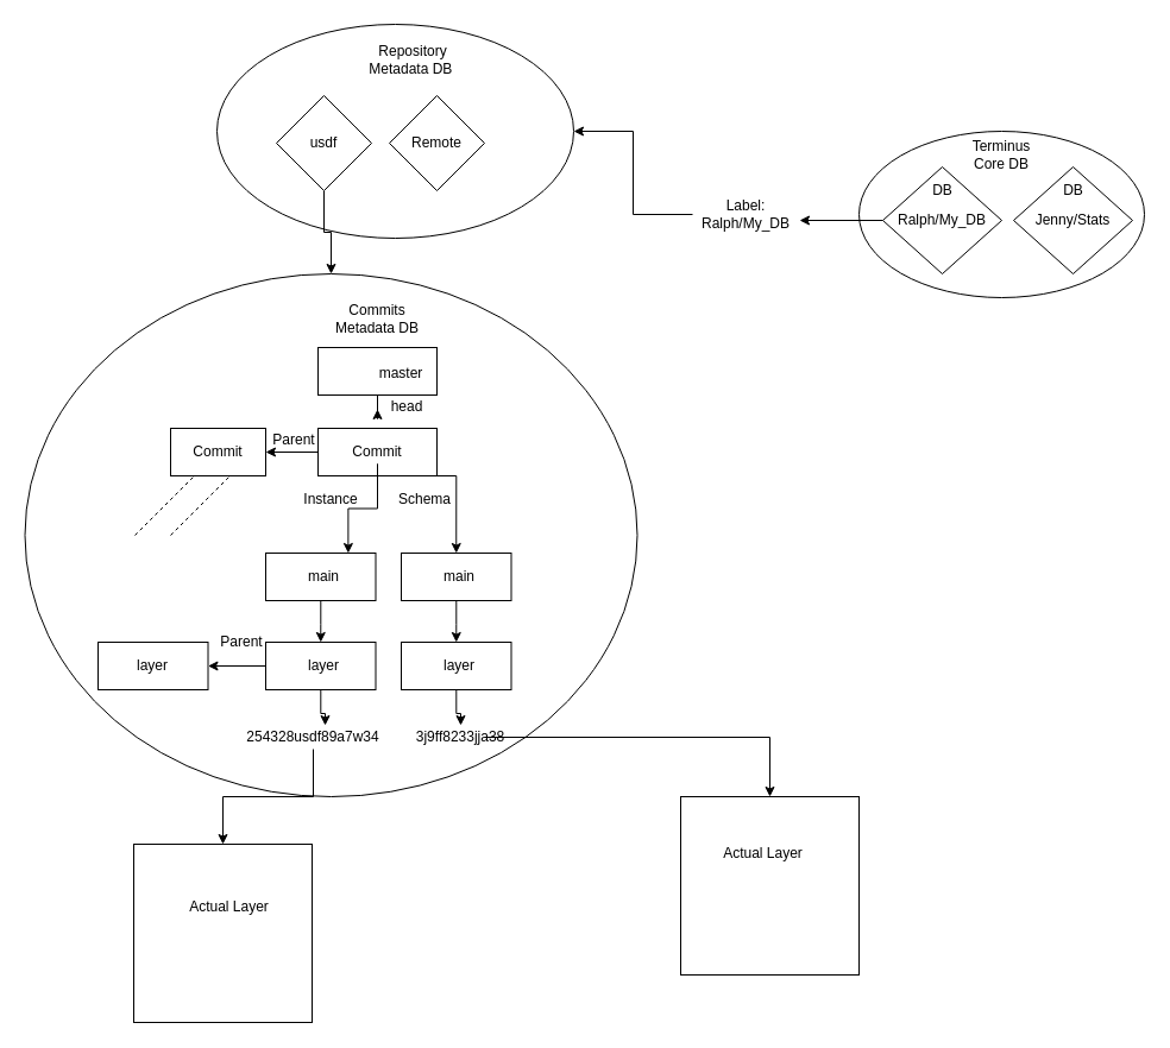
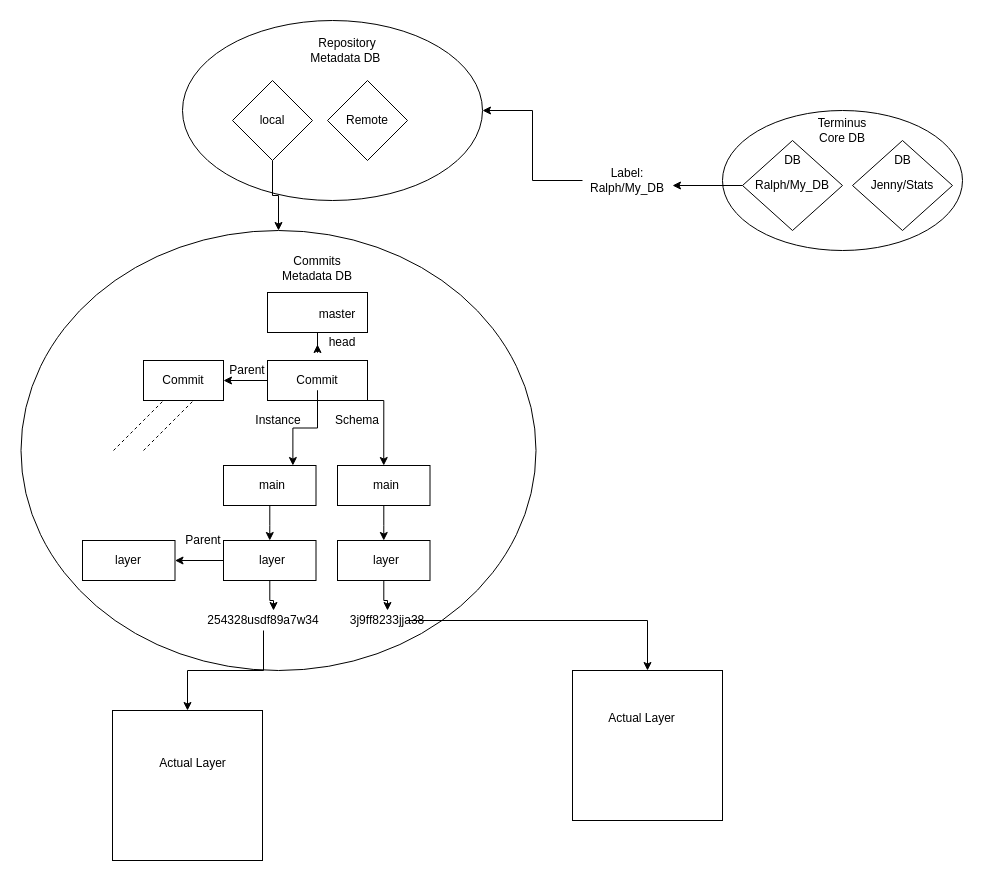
- <mxCell id="17" value="usdf" style="text;html=1;strokeColor=none;fillColor=none;align=center;verticalAlign=middle;whiteSpace=wrap;rounded=0;" parent="1" vertex="1"><mxGeometry x="252" y="110" width="40" height="20" as="geometry" /></mxCell>
+ <mxCell id="17" value="local" style="text;html=1;strokeColor=none;fillColor=none;align=center;verticalAlign=middle;whiteSpace=wrap;rounded=0;" parent="1" vertex="1"><mxGeometry x="252" y="110" width="40" height="20" as="geometry" /></mxCell>
